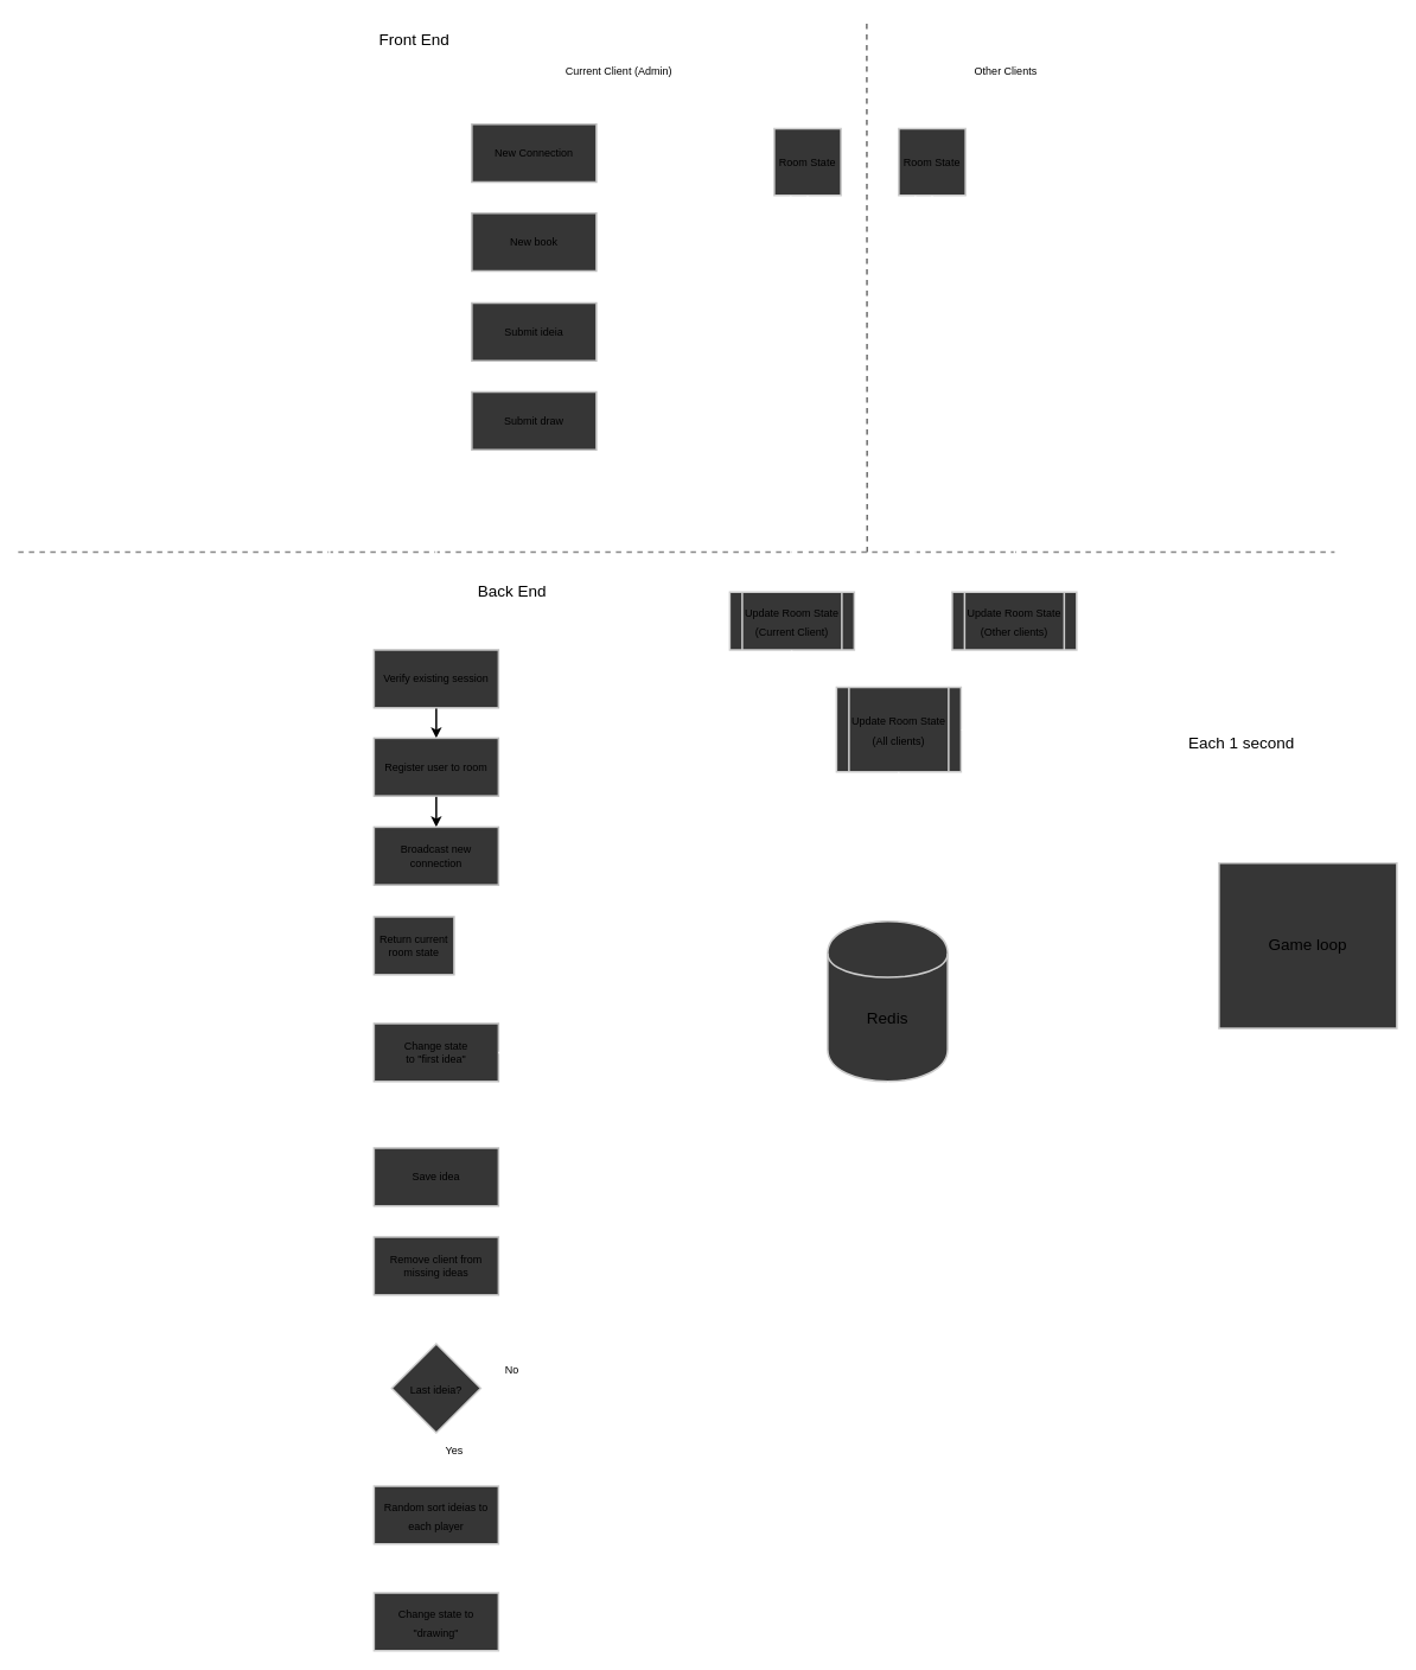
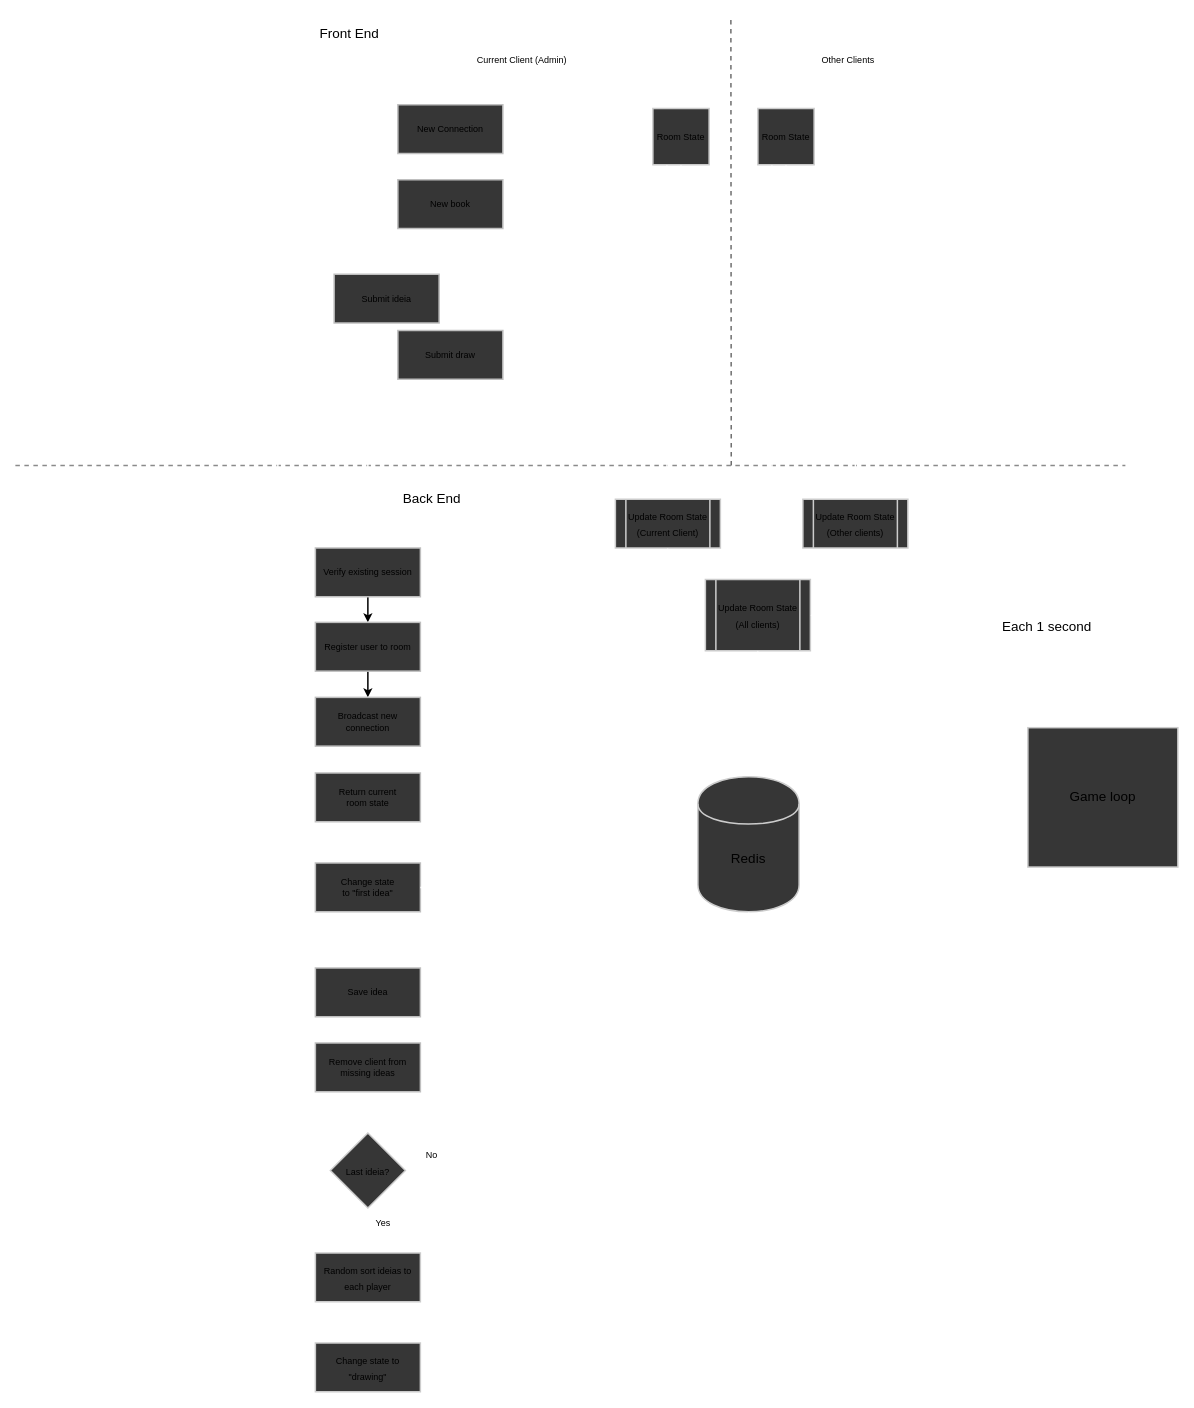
- <mxCell id="38" value="Submit ideia" style="rounded=0;whiteSpace=wrap;html=1;strokeColor=#BFBFBF;strokeWidth=2;fillColor=#363636;" vertex="1" parent="1"><mxGeometry x="530" y="340" width="140" height="65" as="geometry" /></mxCell>
+ <mxCell id="38" value="Submit ideia" style="rounded=0;whiteSpace=wrap;html=1;strokeColor=#BFBFBF;strokeWidth=2;fillColor=#363636;" vertex="1" parent="1"><mxGeometry x="445" y="365" width="140" height="65" as="geometry" /></mxCell>
- <mxCell id="22" value="Return current&lt;br&gt;room state" style="rounded=0;whiteSpace=wrap;html=1;strokeColor=#BFBFBF;strokeWidth=2;fillColor=#363636;" vertex="1" parent="1"><mxGeometry x="420" y="1030" width="90" height="65" as="geometry" /></mxCell>
+ <mxCell id="22" value="Return current&lt;br&gt;room state" style="rounded=0;whiteSpace=wrap;html=1;strokeColor=#BFBFBF;strokeWidth=2;fillColor=#363636;" vertex="1" parent="1"><mxGeometry x="420" y="1030" width="140" height="65" as="geometry" /></mxCell>
